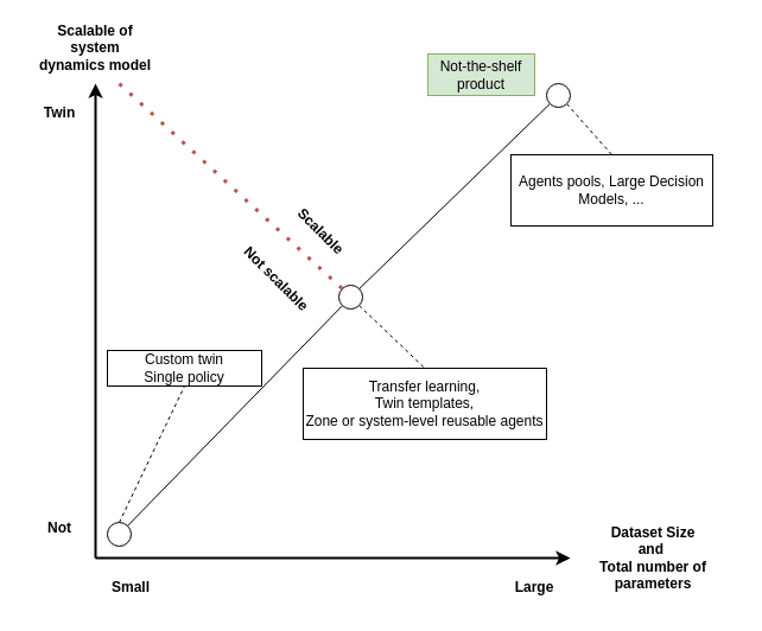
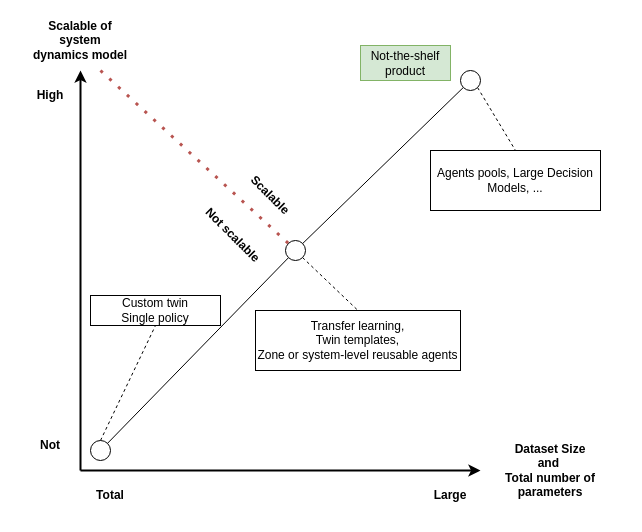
- <mxCell id="11" value="Twin" style="text;html=1;align=center;verticalAlign=middle;whiteSpace=wrap;rounded=0;fontStyle=1" parent="1" vertex="1"><mxGeometry x="20" y="80" width="60" height="30" as="geometry" /></mxCell>
+ <mxCell id="11" value="High" style="text;html=1;align=center;verticalAlign=middle;whiteSpace=wrap;rounded=0;fontStyle=1" parent="1" vertex="1"><mxGeometry x="20" y="80" width="60" height="30" as="geometry" /></mxCell>
- <mxCell id="10" value="&lt;div&gt;&lt;span style=&quot;background-color: initial;&quot;&gt;Agents pools, Large Decision Models, ...&lt;/span&gt;&lt;br&gt;&lt;/div&gt;" style="text;html=1;align=center;verticalAlign=middle;whiteSpace=wrap;rounded=0;strokeColor=default;" parent="1" vertex="1"><mxGeometry x="430" y="130" width="170" height="60" as="geometry" /></mxCell>
+ <mxCell id="10" value="&lt;div&gt;&lt;span style=&quot;background-color: initial;&quot;&gt;Agents pools, Large Decision Models, ...&lt;/span&gt;&lt;br&gt;&lt;/div&gt;" style="text;html=1;align=center;verticalAlign=middle;whiteSpace=wrap;rounded=0;strokeColor=default;" parent="1" vertex="1"><mxGeometry x="430" y="150" width="170" height="60" as="geometry" /></mxCell>
- <mxCell id="13" value="Small" style="text;html=1;align=center;verticalAlign=middle;whiteSpace=wrap;rounded=0;fontStyle=1" parent="1" vertex="1"><mxGeometry x="80" y="480" width="60" height="30" as="geometry" /></mxCell>
+ <mxCell id="13" value="Total" style="text;html=1;align=center;verticalAlign=middle;whiteSpace=wrap;rounded=0;fontStyle=1" parent="1" vertex="1"><mxGeometry x="80" y="480" width="60" height="30" as="geometry" /></mxCell>
